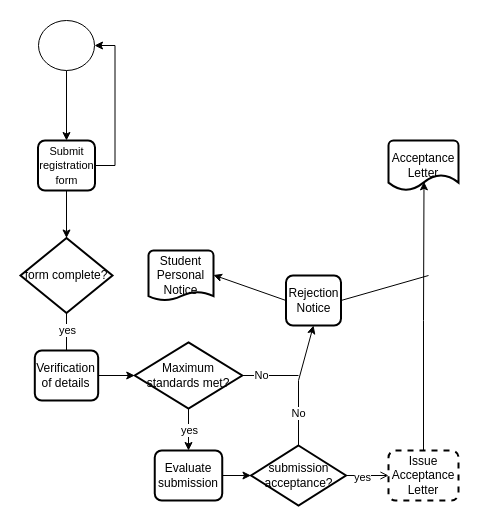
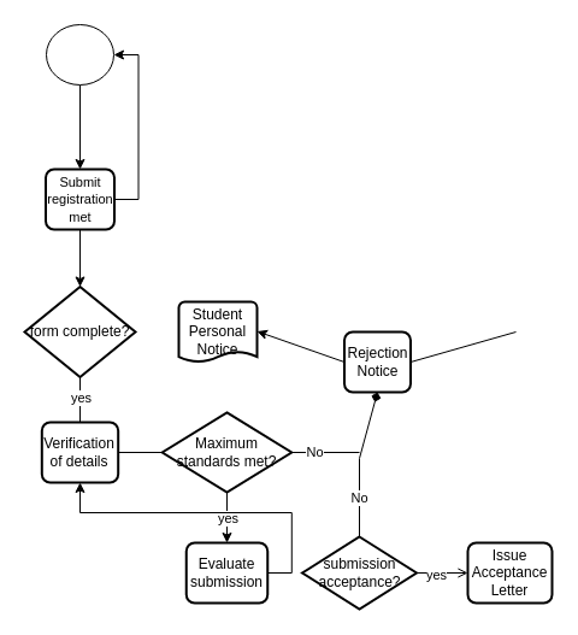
- <mxCell id="4" value="&lt;font style=&quot;font-size: 11px;&quot;&gt;Submit registration form&lt;/font&gt;" style="rounded=1;whiteSpace=wrap;html=1;absoluteArcSize=1;arcSize=14;strokeWidth=2;" vertex="1" parent="1"><mxGeometry x="37.5" y="140" width="57" height="50" as="geometry" /></mxCell>
+ <mxCell id="4" value="&lt;font style=&quot;font-size: 11px;&quot;&gt;Submit registration met&lt;/font&gt;" style="rounded=1;whiteSpace=wrap;html=1;absoluteArcSize=1;arcSize=14;strokeWidth=2;" vertex="1" parent="1"><mxGeometry x="37.5" y="140" width="57" height="50" as="geometry" /></mxCell>
- <mxCell id="19" value="Acceptance Letter" style="strokeWidth=2;html=1;shape=mxgraph.flowchart.document2;whiteSpace=wrap;size=0.314;" vertex="1" parent="1"><mxGeometry x="388" y="140" width="70" height="50" as="geometry" /></mxCell>
- <mxCell id="27" style="edgeStyle=orthogonalEdgeStyle;rounded=0;orthogonalLoop=1;jettySize=auto;html=1;exitX=0.5;exitY=0;exitDx=0;exitDy=0;entryX=0.507;entryY=0.827;entryDx=0;entryDy=0;entryPerimeter=0;" edge="1" parent="1" source="14" target="19"><mxGeometry relative="1" as="geometry"><Array as="points" /></mxGeometry></mxCell>
- <mxCell id="28" value="" style="endArrow=classic;html=1;rounded=0;exitX=0.5;exitY=0;exitDx=0;exitDy=0;exitPerimeter=0;entryX=0.5;entryY=1;entryDx=0;entryDy=0;" edge="1" parent="1" source="12" target="13"><mxGeometry width="50" height="50" relative="1" as="geometry"><mxPoint x="248" y="330" as="sourcePoint" /><mxPoint x="298" y="320" as="targetPoint" /><Array as="points"><mxPoint x="298" y="380" /></Array></mxGeometry></mxCell>
+ <mxCell id="28" value="" style="endArrow=diamond;html=1;rounded=0;exitX=0.5;exitY=0;exitDx=0;exitDy=0;exitPerimeter=0;entryX=0.5;entryY=1;entryDx=0;entryDy=0;" edge="1" parent="1" source="12" target="13"><mxGeometry width="50" height="50" relative="1" as="geometry"><mxPoint x="248" y="330" as="sourcePoint" /><mxPoint x="298" y="320" as="targetPoint" /><Array as="points"><mxPoint x="298" y="380" /></Array></mxGeometry></mxCell>
- <mxCell id="24" style="edgeStyle=orthogonalEdgeStyle;rounded=0;orthogonalLoop=1;jettySize=auto;html=1;exitX=1;exitY=0.5;exitDx=0;exitDy=0;entryX=0;entryY=0.5;entryDx=0;entryDy=0;entryPerimeter=0;" edge="1" parent="1" source="8" target="17"><mxGeometry relative="1" as="geometry" /></mxCell>
+ <mxCell id="24" style="edgeStyle=orthogonalEdgeStyle;rounded=0;orthogonalLoop=1;jettySize=auto;html=1;exitX=1;exitY=0.5;exitDx=0;exitDy=0;entryX=0;entryY=0.5;entryDx=0;entryDy=0;entryPerimeter=0;endArrow=none;" edge="1" parent="1" source="8" target="17"><mxGeometry relative="1" as="geometry" /></mxCell>
- <mxCell id="26" style="edgeStyle=orthogonalEdgeStyle;rounded=0;orthogonalLoop=1;jettySize=auto;html=1;exitX=1;exitY=0.5;exitDx=0;exitDy=0;entryX=0;entryY=0.5;entryDx=0;entryDy=0;entryPerimeter=0;" edge="1" parent="1" source="9" target="12"><mxGeometry relative="1" as="geometry" /></mxCell>
+ <mxCell id="26" style="edgeStyle=orthogonalEdgeStyle;rounded=0;orthogonalLoop=1;jettySize=auto;html=1;exitX=1;exitY=0.5;exitDx=0;exitDy=0;" edge="1" parent="1" source="9" target="8"><mxGeometry relative="1" as="geometry" /></mxCell>
- <mxCell id="14" value="Issue Acceptance Letter" style="rounded=1;whiteSpace=wrap;html=1;absoluteArcSize=1;arcSize=14;strokeWidth=2;dashed=1;" vertex="1" parent="1"><mxGeometry x="388" y="450" width="70" height="50" as="geometry" /></mxCell>
+ <mxCell id="14" value="Issue Acceptance Letter" style="rounded=1;whiteSpace=wrap;html=1;absoluteArcSize=1;arcSize=14;strokeWidth=2;" vertex="1" parent="1"><mxGeometry x="388" y="450" width="70" height="50" as="geometry" /></mxCell>
